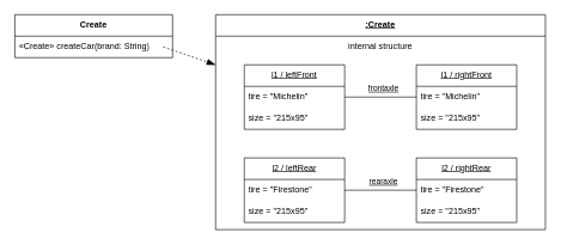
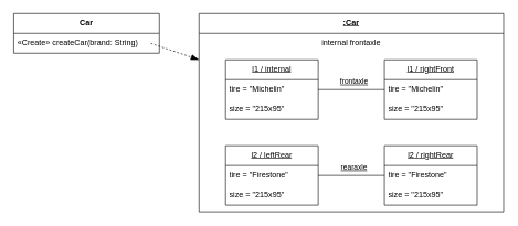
- <mxCell id="24" value="&lt;b&gt;Create&lt;/b&gt;" style="swimlane;fontStyle=0;align=center;verticalAlign=top;childLayout=stackLayout;horizontal=1;startSize=30;horizontalStack=0;resizeParent=1;resizeParentMax=0;resizeLast=0;collapsible=0;marginBottom=0;html=1;whiteSpace=wrap;" vertex="1" parent="1"><mxGeometry x="20" y="20" width="220" height="60" as="geometry" /></mxCell>
+ <mxCell id="24" value="&lt;b&gt;Car&lt;/b&gt;" style="swimlane;fontStyle=0;align=center;verticalAlign=top;childLayout=stackLayout;horizontal=1;startSize=30;horizontalStack=0;resizeParent=1;resizeParentMax=0;resizeLast=0;collapsible=0;marginBottom=0;html=1;whiteSpace=wrap;" vertex="1" parent="1"><mxGeometry x="20" y="20" width="220" height="60" as="geometry" /></mxCell>
- <mxCell id="2" value="&lt;u style=&quot;&quot;&gt;:Create&lt;/u&gt;" style="swimlane;fontStyle=1;align=center;verticalAlign=top;childLayout=stackLayout;horizontal=1;startSize=30;horizontalStack=0;resizeParent=1;resizeParentMax=0;resizeLast=0;collapsible=0;marginBottom=0;html=1;whiteSpace=wrap;" vertex="1" parent="1"><mxGeometry x="300" y="20" width="460" height="300" as="geometry" /></mxCell>
+ <mxCell id="2" value="&lt;u style=&quot;&quot;&gt;:Car&lt;/u&gt;" style="swimlane;fontStyle=1;align=center;verticalAlign=top;childLayout=stackLayout;horizontal=1;startSize=30;horizontalStack=0;resizeParent=1;resizeParentMax=0;resizeLast=0;collapsible=0;marginBottom=0;html=1;whiteSpace=wrap;" vertex="1" parent="1"><mxGeometry x="300" y="20" width="460" height="300" as="geometry" /></mxCell>
- <mxCell id="3" value="internal structure" style="html=1;strokeColor=none;fillColor=none;align=center;verticalAlign=middle;spacingLeft=4;spacingRight=4;rotatable=0;points=[[0,0.5],[1,0.5]];resizeWidth=1;whiteSpace=wrap;" vertex="1" parent="2"><mxGeometry y="30" width="460" height="30" as="geometry" /></mxCell>
+ <mxCell id="3" value="internal frontaxle" style="html=1;strokeColor=none;fillColor=none;align=center;verticalAlign=middle;spacingLeft=4;spacingRight=4;rotatable=0;points=[[0,0.5],[1,0.5]];resizeWidth=1;whiteSpace=wrap;" vertex="1" parent="2"><mxGeometry y="30" width="460" height="30" as="geometry" /></mxCell>
- <mxCell id="7" value="&lt;u&gt;l1 / leftFront&lt;/u&gt;" style="swimlane;fontStyle=0;align=center;verticalAlign=top;childLayout=stackLayout;horizontal=1;startSize=30;horizontalStack=0;resizeParent=1;resizeParentMax=0;resizeLast=0;collapsible=0;marginBottom=0;html=1;whiteSpace=wrap;" vertex="1" parent="6"><mxGeometry width="140" height="90" as="geometry" /></mxCell>
+ <mxCell id="7" value="&lt;u&gt;l1 / internal&lt;/u&gt;" style="swimlane;fontStyle=0;align=center;verticalAlign=top;childLayout=stackLayout;horizontal=1;startSize=30;horizontalStack=0;resizeParent=1;resizeParentMax=0;resizeLast=0;collapsible=0;marginBottom=0;html=1;whiteSpace=wrap;" vertex="1" parent="6"><mxGeometry width="140" height="90" as="geometry" /></mxCell>
